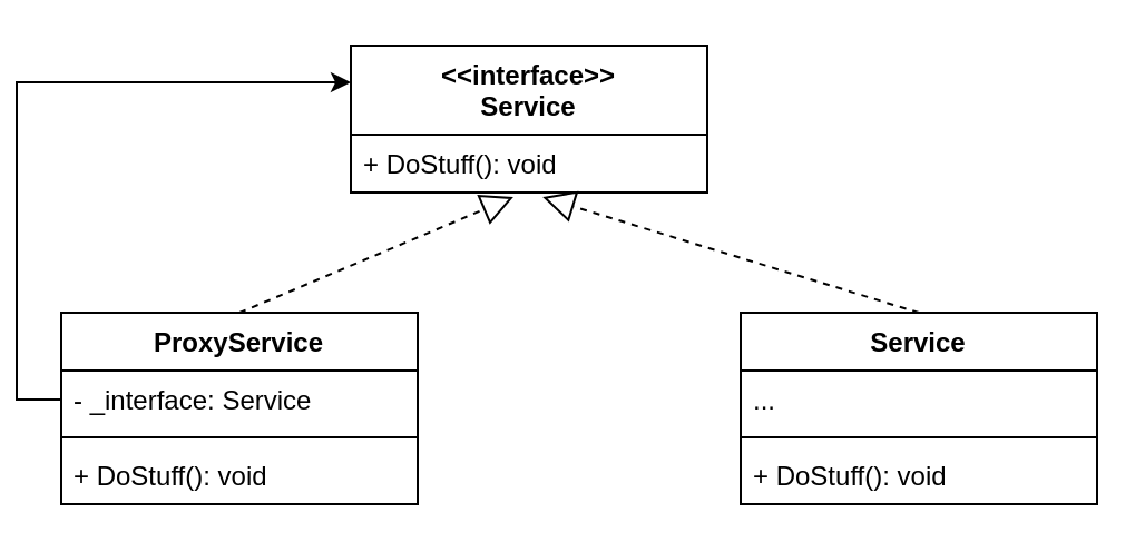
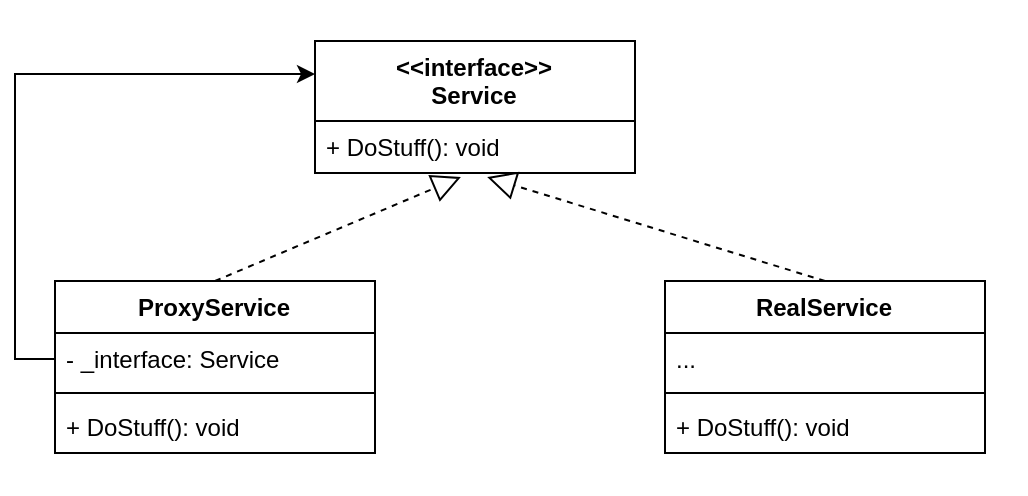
- <mxCell id="10" value="Service" style="swimlane;fontStyle=1;align=center;verticalAlign=top;childLayout=stackLayout;horizontal=1;startSize=26;horizontalStack=0;resizeParent=1;resizeParentMax=0;resizeLast=0;collapsible=1;marginBottom=0;" vertex="1" parent="1"><mxGeometry x="325" y="140" width="160" height="86" as="geometry" /></mxCell>
+ <mxCell id="10" value="RealService" style="swimlane;fontStyle=1;align=center;verticalAlign=top;childLayout=stackLayout;horizontal=1;startSize=26;horizontalStack=0;resizeParent=1;resizeParentMax=0;resizeLast=0;collapsible=1;marginBottom=0;" vertex="1" parent="1"><mxGeometry x="325" y="140" width="160" height="86" as="geometry" /></mxCell>
